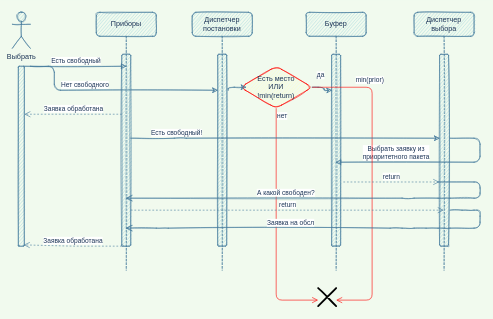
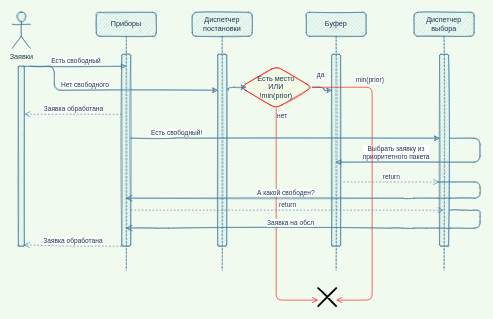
- <mxCell id="2" value="&lt;div&gt;Выбрать&lt;/div&gt;&lt;div&gt;&lt;br&gt;&lt;/div&gt;" style="shape=umlActor;verticalLabelPosition=bottom;verticalAlign=top;html=1;fillColor=#A8DADC;strokeColor=#457B9D;fontColor=#1D3557;rounded=1;sketch=1;" parent="1" vertex="1"><mxGeometry x="20" y="20" width="30" height="60" as="geometry" /></mxCell>
+ <mxCell id="2" value="&lt;div&gt;Заявки&lt;/div&gt;&lt;div&gt;&lt;br&gt;&lt;/div&gt;" style="shape=umlActor;verticalLabelPosition=bottom;verticalAlign=top;html=1;fillColor=#A8DADC;strokeColor=#457B9D;fontColor=#1D3557;rounded=1;sketch=1;" parent="1" vertex="1"><mxGeometry x="20" y="20" width="30" height="60" as="geometry" /></mxCell>
- <mxCell id="12" value="&lt;div&gt;Есть место&lt;br&gt;ИЛИ&lt;/div&gt;&lt;div&gt;!min(return)&lt;br&gt;&lt;/div&gt;" style="rhombus;whiteSpace=wrap;html=1;fillColor=#ffffc0;strokeColor=#ff0000;rounded=1;sketch=1;fontColor=#1D3557;" parent="1" vertex="1"><mxGeometry x="400" y="110" width="120" height="70" as="geometry" /></mxCell>
+ <mxCell id="12" value="&lt;div&gt;Есть место&lt;br&gt;ИЛИ&lt;/div&gt;&lt;div&gt;!min(prior)&lt;br&gt;&lt;/div&gt;" style="rhombus;whiteSpace=wrap;html=1;fillColor=#ffffc0;strokeColor=#ff0000;rounded=1;sketch=1;fontColor=#1D3557;" parent="1" vertex="1"><mxGeometry x="400" y="110" width="120" height="70" as="geometry" /></mxCell>
